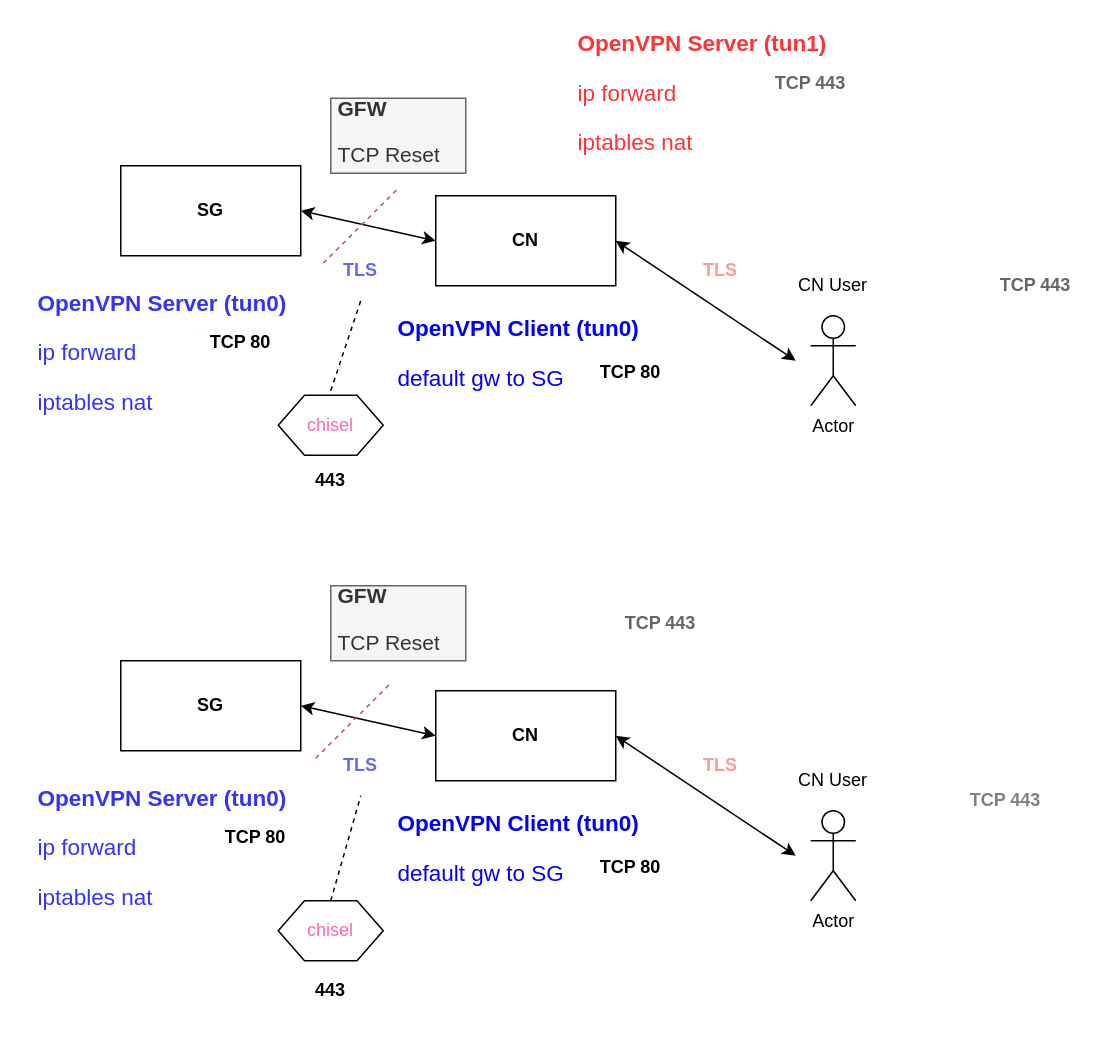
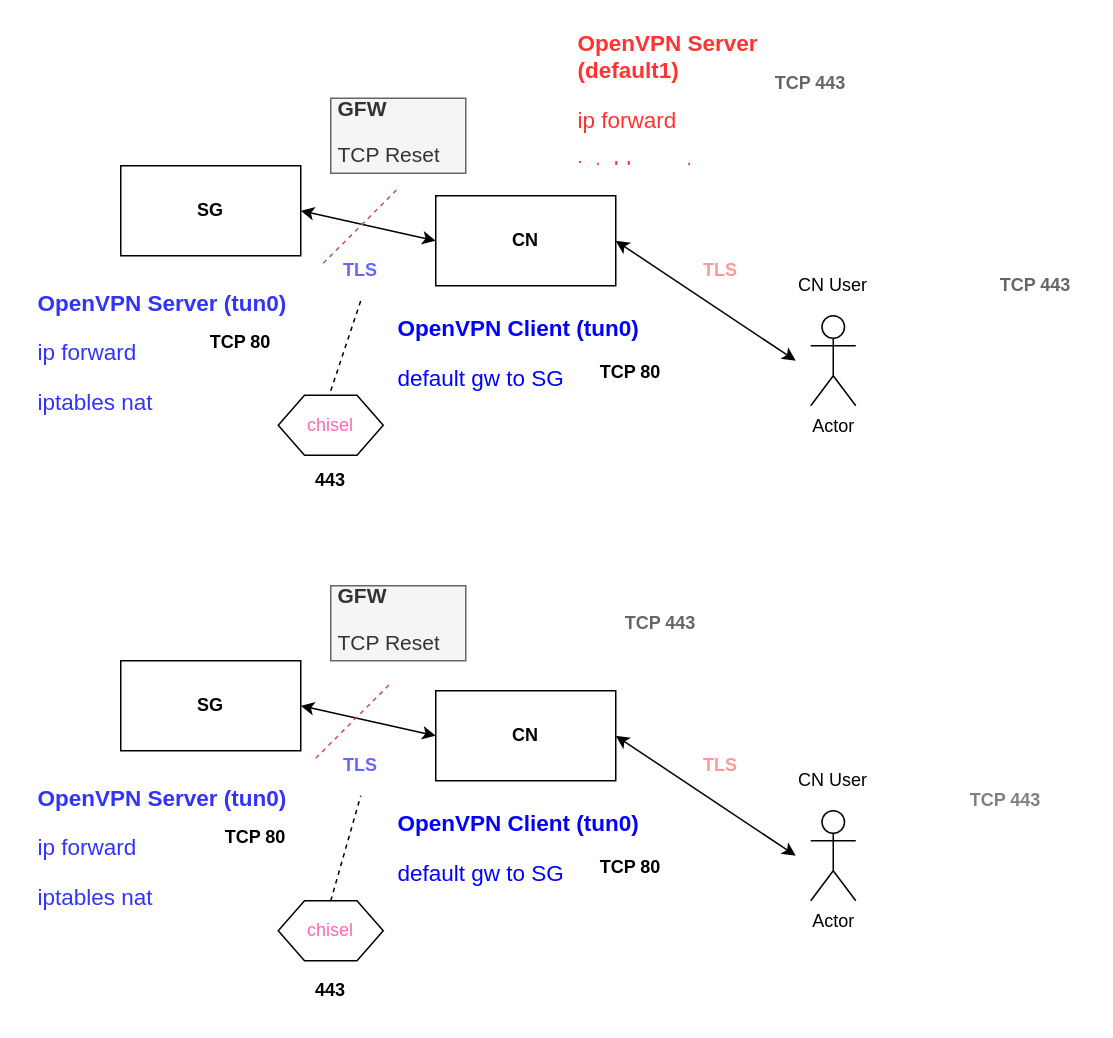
- <mxCell id="13" value="&lt;h1 style=&quot;font-size: 15px&quot;&gt;&lt;font style=&quot;font-size: 15px&quot; color=&quot;#ff3333&quot;&gt;OpenVPN Server (tun1)&lt;/font&gt;&lt;/h1&gt;&lt;p style=&quot;font-size: 15px&quot;&gt;&lt;font style=&quot;font-size: 15px&quot; color=&quot;#ff3333&quot;&gt;ip forward&lt;/font&gt;&lt;/p&gt;&lt;p style=&quot;font-size: 15px&quot;&gt;&lt;font style=&quot;font-size: 15px&quot; color=&quot;#ff3333&quot;&gt;iptables nat&lt;/font&gt;&lt;/p&gt;" style="text;html=1;strokeColor=none;fillColor=none;spacing=5;spacingTop=-20;whiteSpace=wrap;overflow=hidden;rounded=0;" parent="1" vertex="1"><mxGeometry x="380" y="20" width="180" height="90" as="geometry" /></mxCell>
+ <mxCell id="13" value="&lt;h1 style=&quot;font-size: 15px&quot;&gt;&lt;font style=&quot;font-size: 15px&quot; color=&quot;#ff3333&quot;&gt;OpenVPN Server (default1)&lt;/font&gt;&lt;/h1&gt;&lt;p style=&quot;font-size: 15px&quot;&gt;&lt;font style=&quot;font-size: 15px&quot; color=&quot;#ff3333&quot;&gt;ip forward&lt;/font&gt;&lt;/p&gt;&lt;p style=&quot;font-size: 15px&quot;&gt;&lt;font style=&quot;font-size: 15px&quot; color=&quot;#ff3333&quot;&gt;iptables nat&lt;/font&gt;&lt;/p&gt;" style="text;html=1;strokeColor=none;fillColor=none;spacing=5;spacingTop=-20;whiteSpace=wrap;overflow=hidden;rounded=0;" parent="1" vertex="1"><mxGeometry x="380" y="20" width="180" height="90" as="geometry" /></mxCell>
